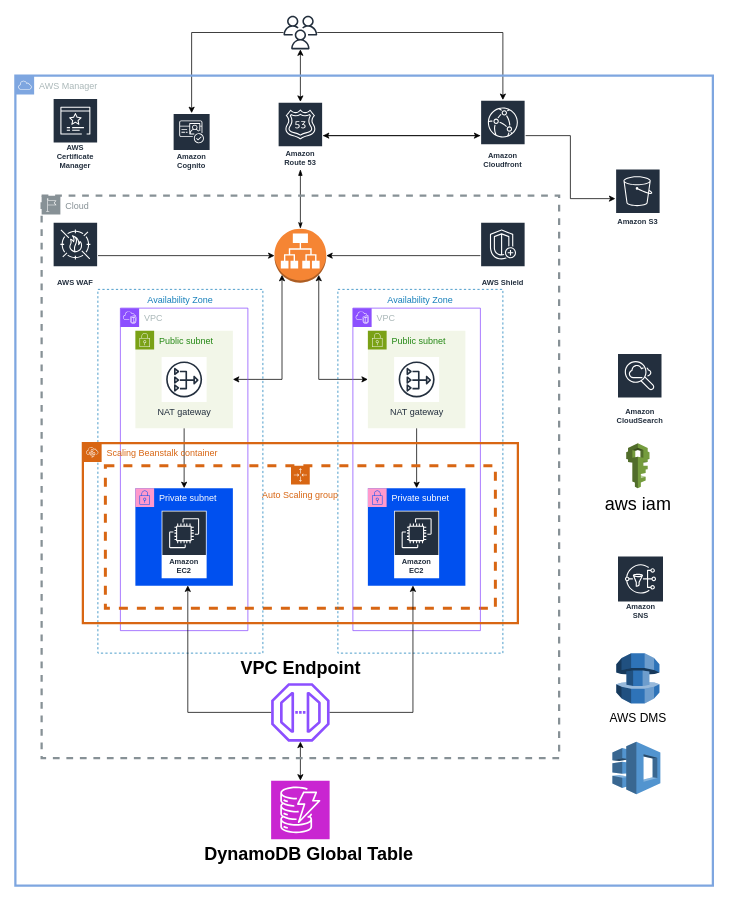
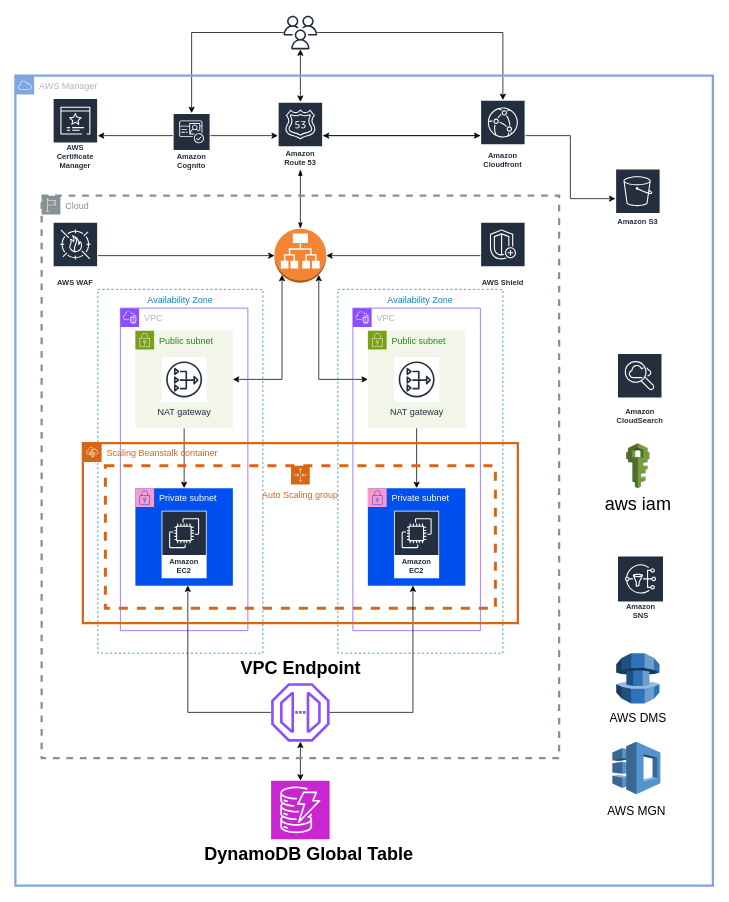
+ <mxCell id="9" style="edgeStyle=orthogonalEdgeStyle;rounded=0;orthogonalLoop=1;jettySize=auto;html=1;startArrow=classic;startFill=1;" parent="1" source="10" target="6" edge="1"><mxGeometry relative="1" as="geometry" /></mxCell>
+ <mxCell id="57" value="&lt;font style=&quot;font-size: 16px; font-weight: normal;&quot;&gt;AWS MGN&lt;/font&gt;" style="text;strokeColor=none;fillColor=none;html=1;fontSize=24;fontStyle=1;verticalAlign=middle;align=center;" vertex="1" parent="55"><mxGeometry y="70" width="100" height="40" as="geometry" /></mxCell>
